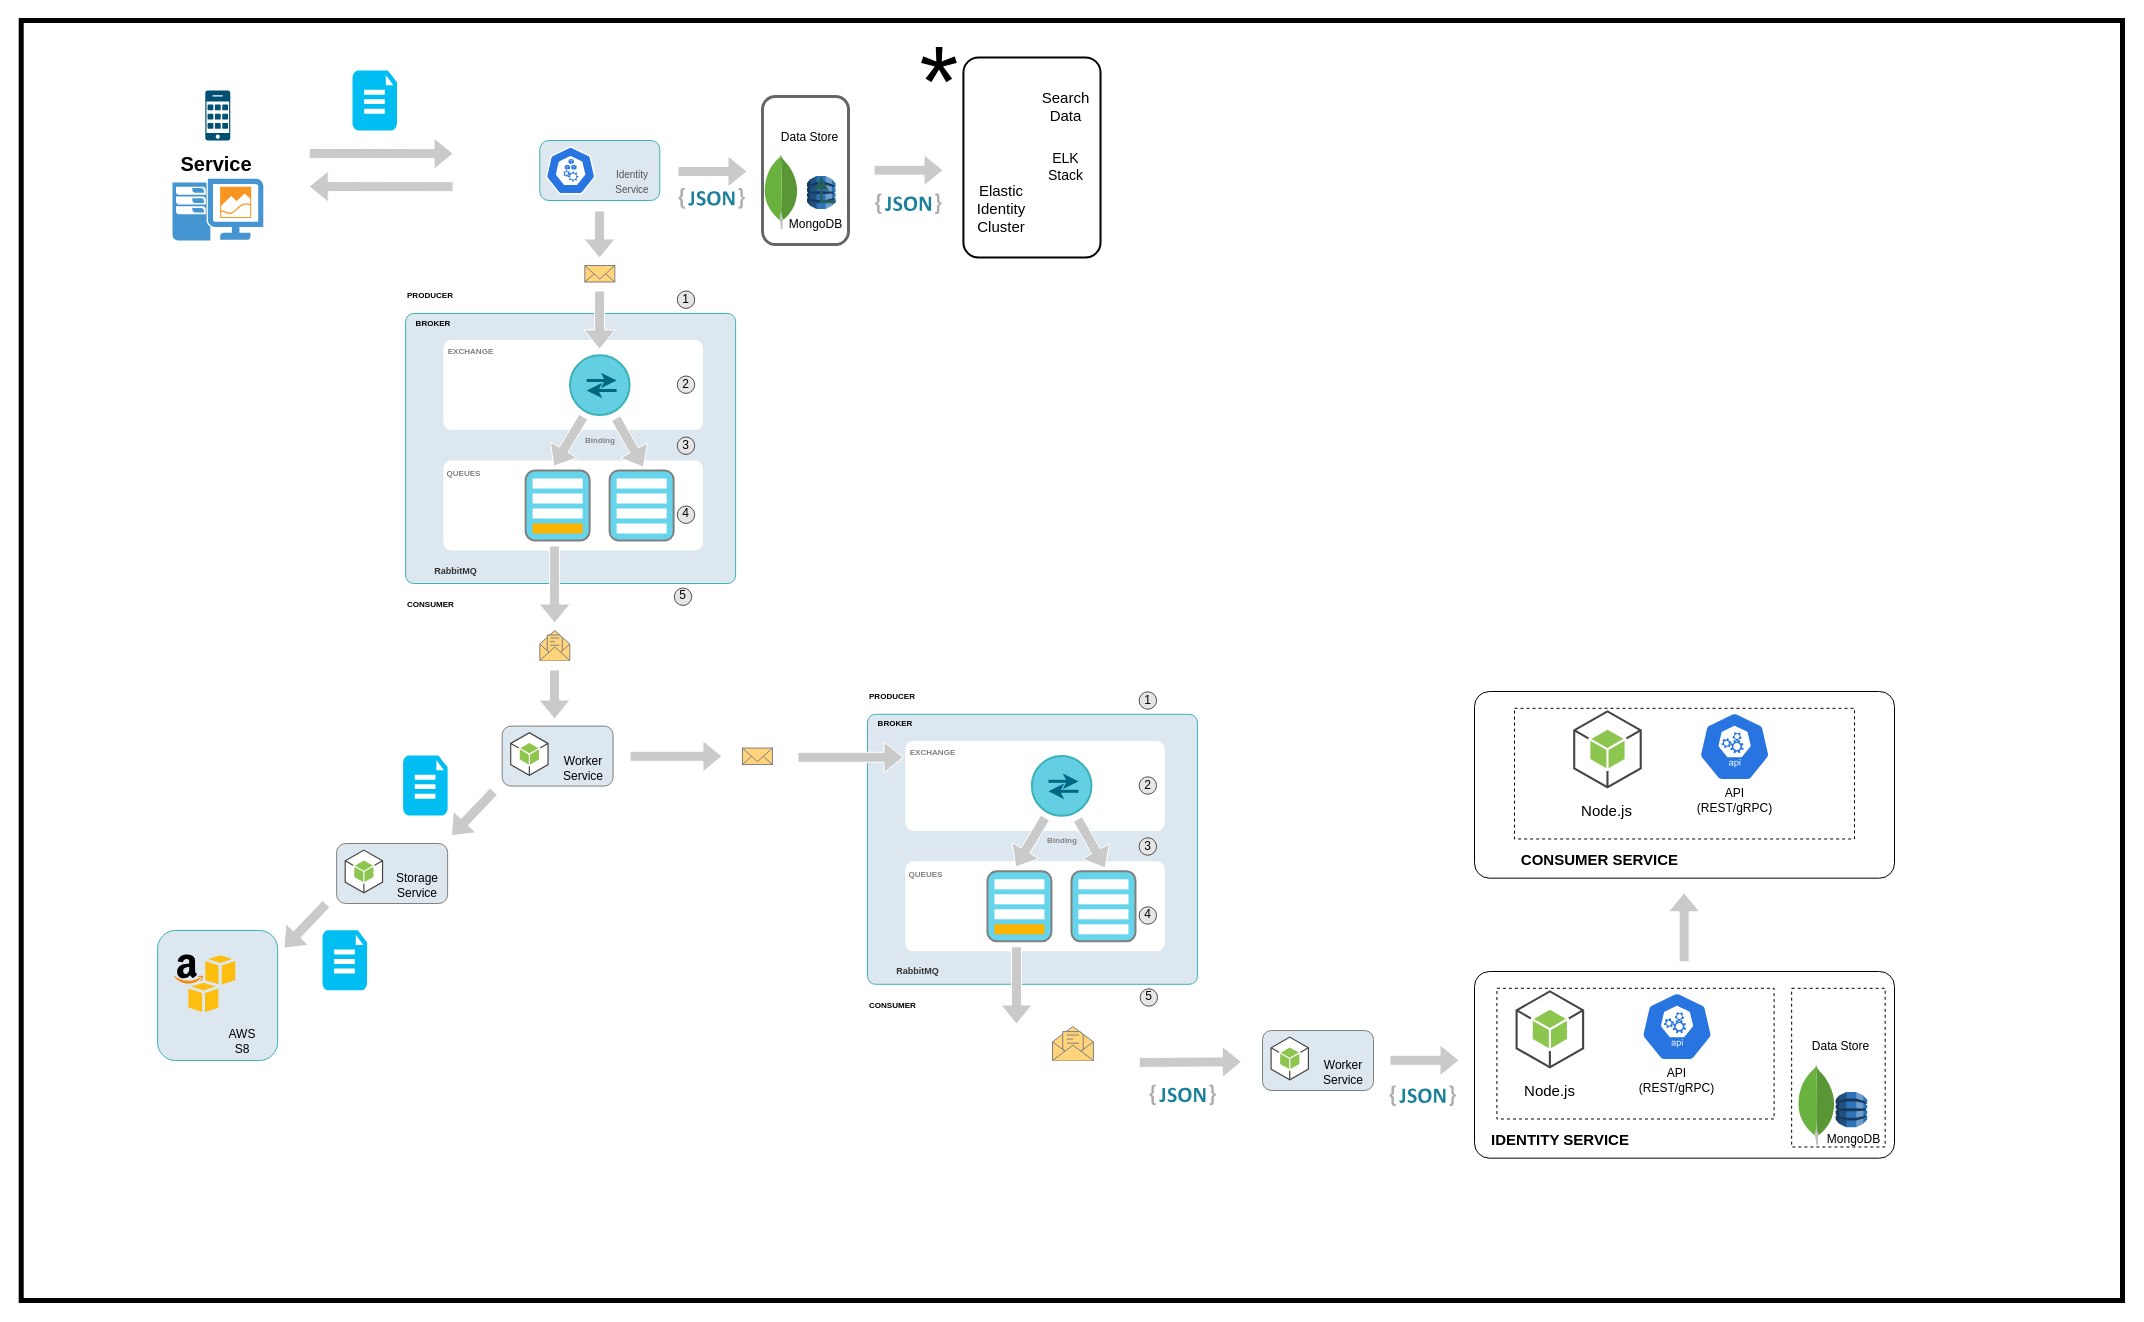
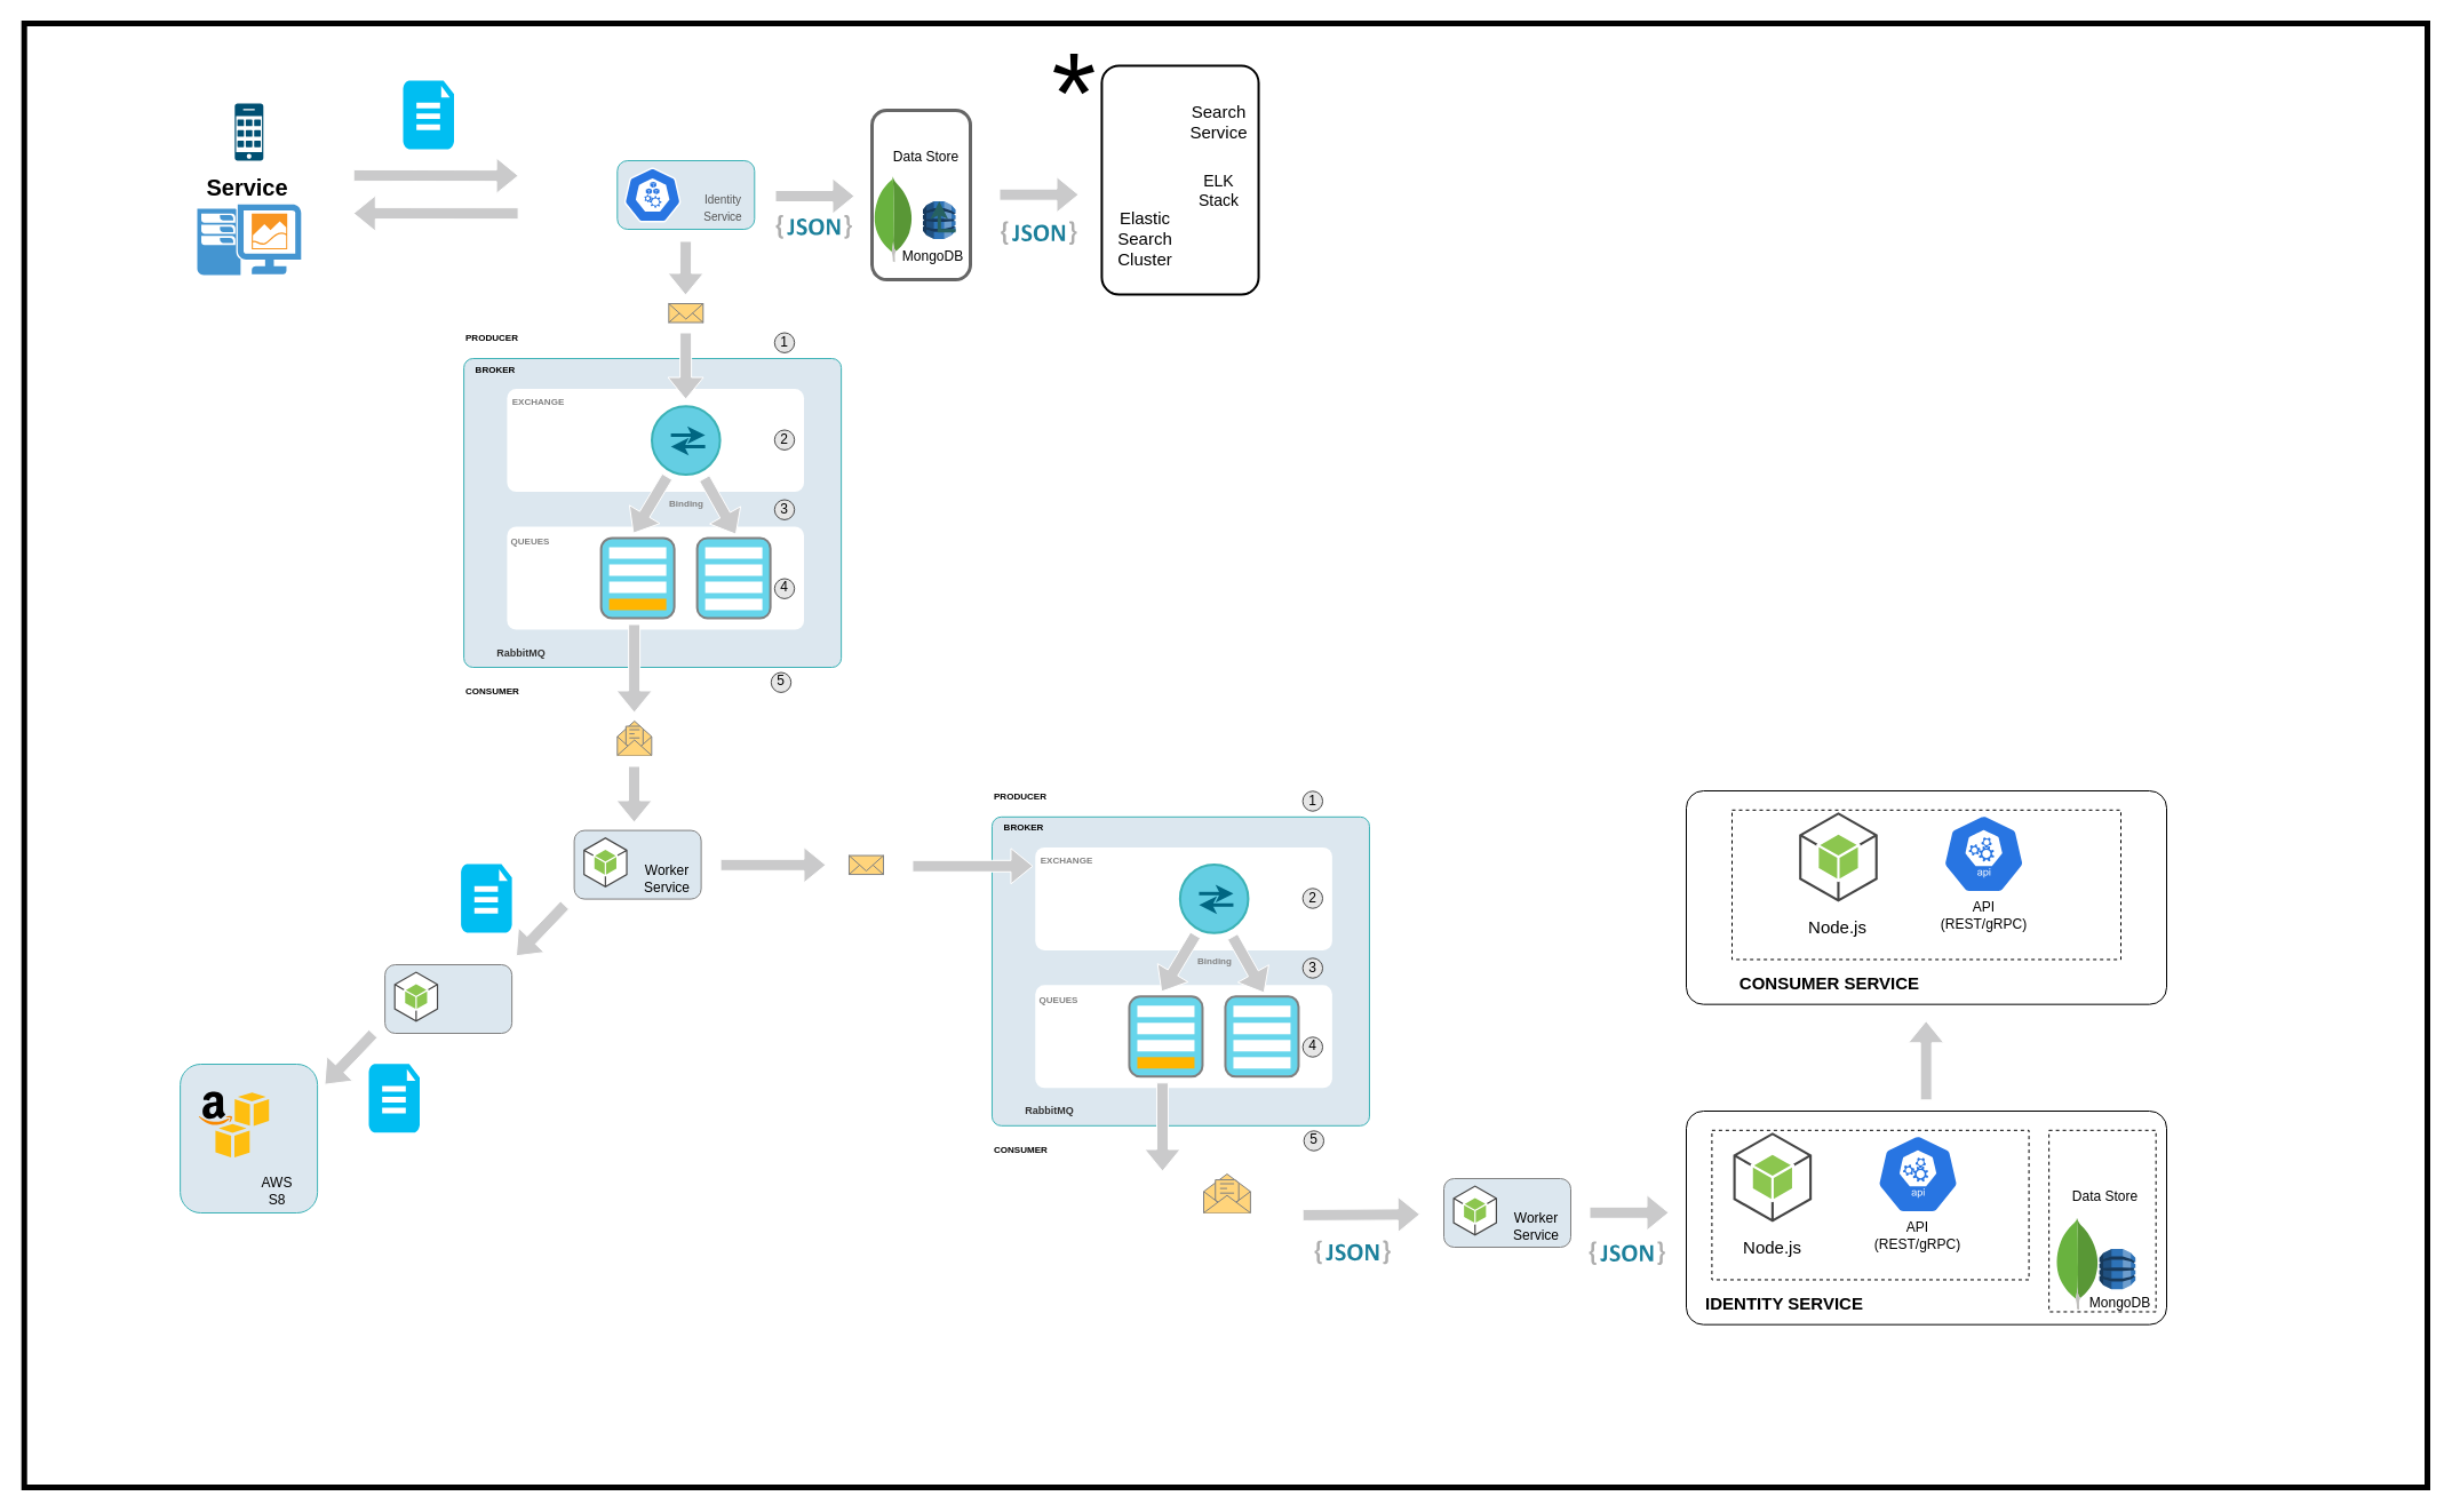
- <mxCell id="123" value="&lt;font style=&quot;font-size: 15px&quot;&gt;Search Data&lt;/font&gt;" style="text;html=1;strokeColor=none;fillColor=none;align=center;verticalAlign=middle;whiteSpace=wrap;rounded=0;shadow=0;glass=0;comic=0;" vertex="1" parent="1"><mxGeometry x="1038.13" y="58.8" width="54.75" height="95" as="geometry" /></mxCell>
+ <mxCell id="123" value="&lt;font style=&quot;font-size: 15px&quot;&gt;Search Service&lt;/font&gt;" style="text;html=1;strokeColor=none;fillColor=none;align=center;verticalAlign=middle;whiteSpace=wrap;rounded=0;shadow=0;glass=0;comic=0;" vertex="1" parent="1"><mxGeometry x="1038.13" y="58.8" width="54.75" height="95" as="geometry" /></mxCell>
- <mxCell id="122" value="&lt;span style=&quot;font-size: 15px&quot;&gt;Elastic&lt;br&gt;Identity&lt;br&gt;Cluster&lt;br&gt;&lt;/span&gt;" style="text;html=1;strokeColor=none;fillColor=none;align=center;verticalAlign=middle;whiteSpace=wrap;rounded=0;shadow=0;glass=0;comic=0;" vertex="1" parent="1"><mxGeometry x="961.28" y="170" width="79.5" height="76.77" as="geometry" /></mxCell>
+ <mxCell id="122" value="&lt;span style=&quot;font-size: 15px&quot;&gt;Elastic&lt;br&gt;Search&lt;br&gt;Cluster&lt;br&gt;&lt;/span&gt;" style="text;html=1;strokeColor=none;fillColor=none;align=center;verticalAlign=middle;whiteSpace=wrap;rounded=0;shadow=0;glass=0;comic=0;" vertex="1" parent="1"><mxGeometry x="961.28" y="170" width="79.5" height="76.77" as="geometry" /></mxCell>
- <mxCell id="59" value="Storage&lt;br&gt;Service" style="text;html=1;strokeColor=none;fillColor=none;align=center;verticalAlign=middle;whiteSpace=wrap;rounded=0;" vertex="1" parent="1"><mxGeometry x="397" y="875" width="40" height="20" as="geometry" /></mxCell>
